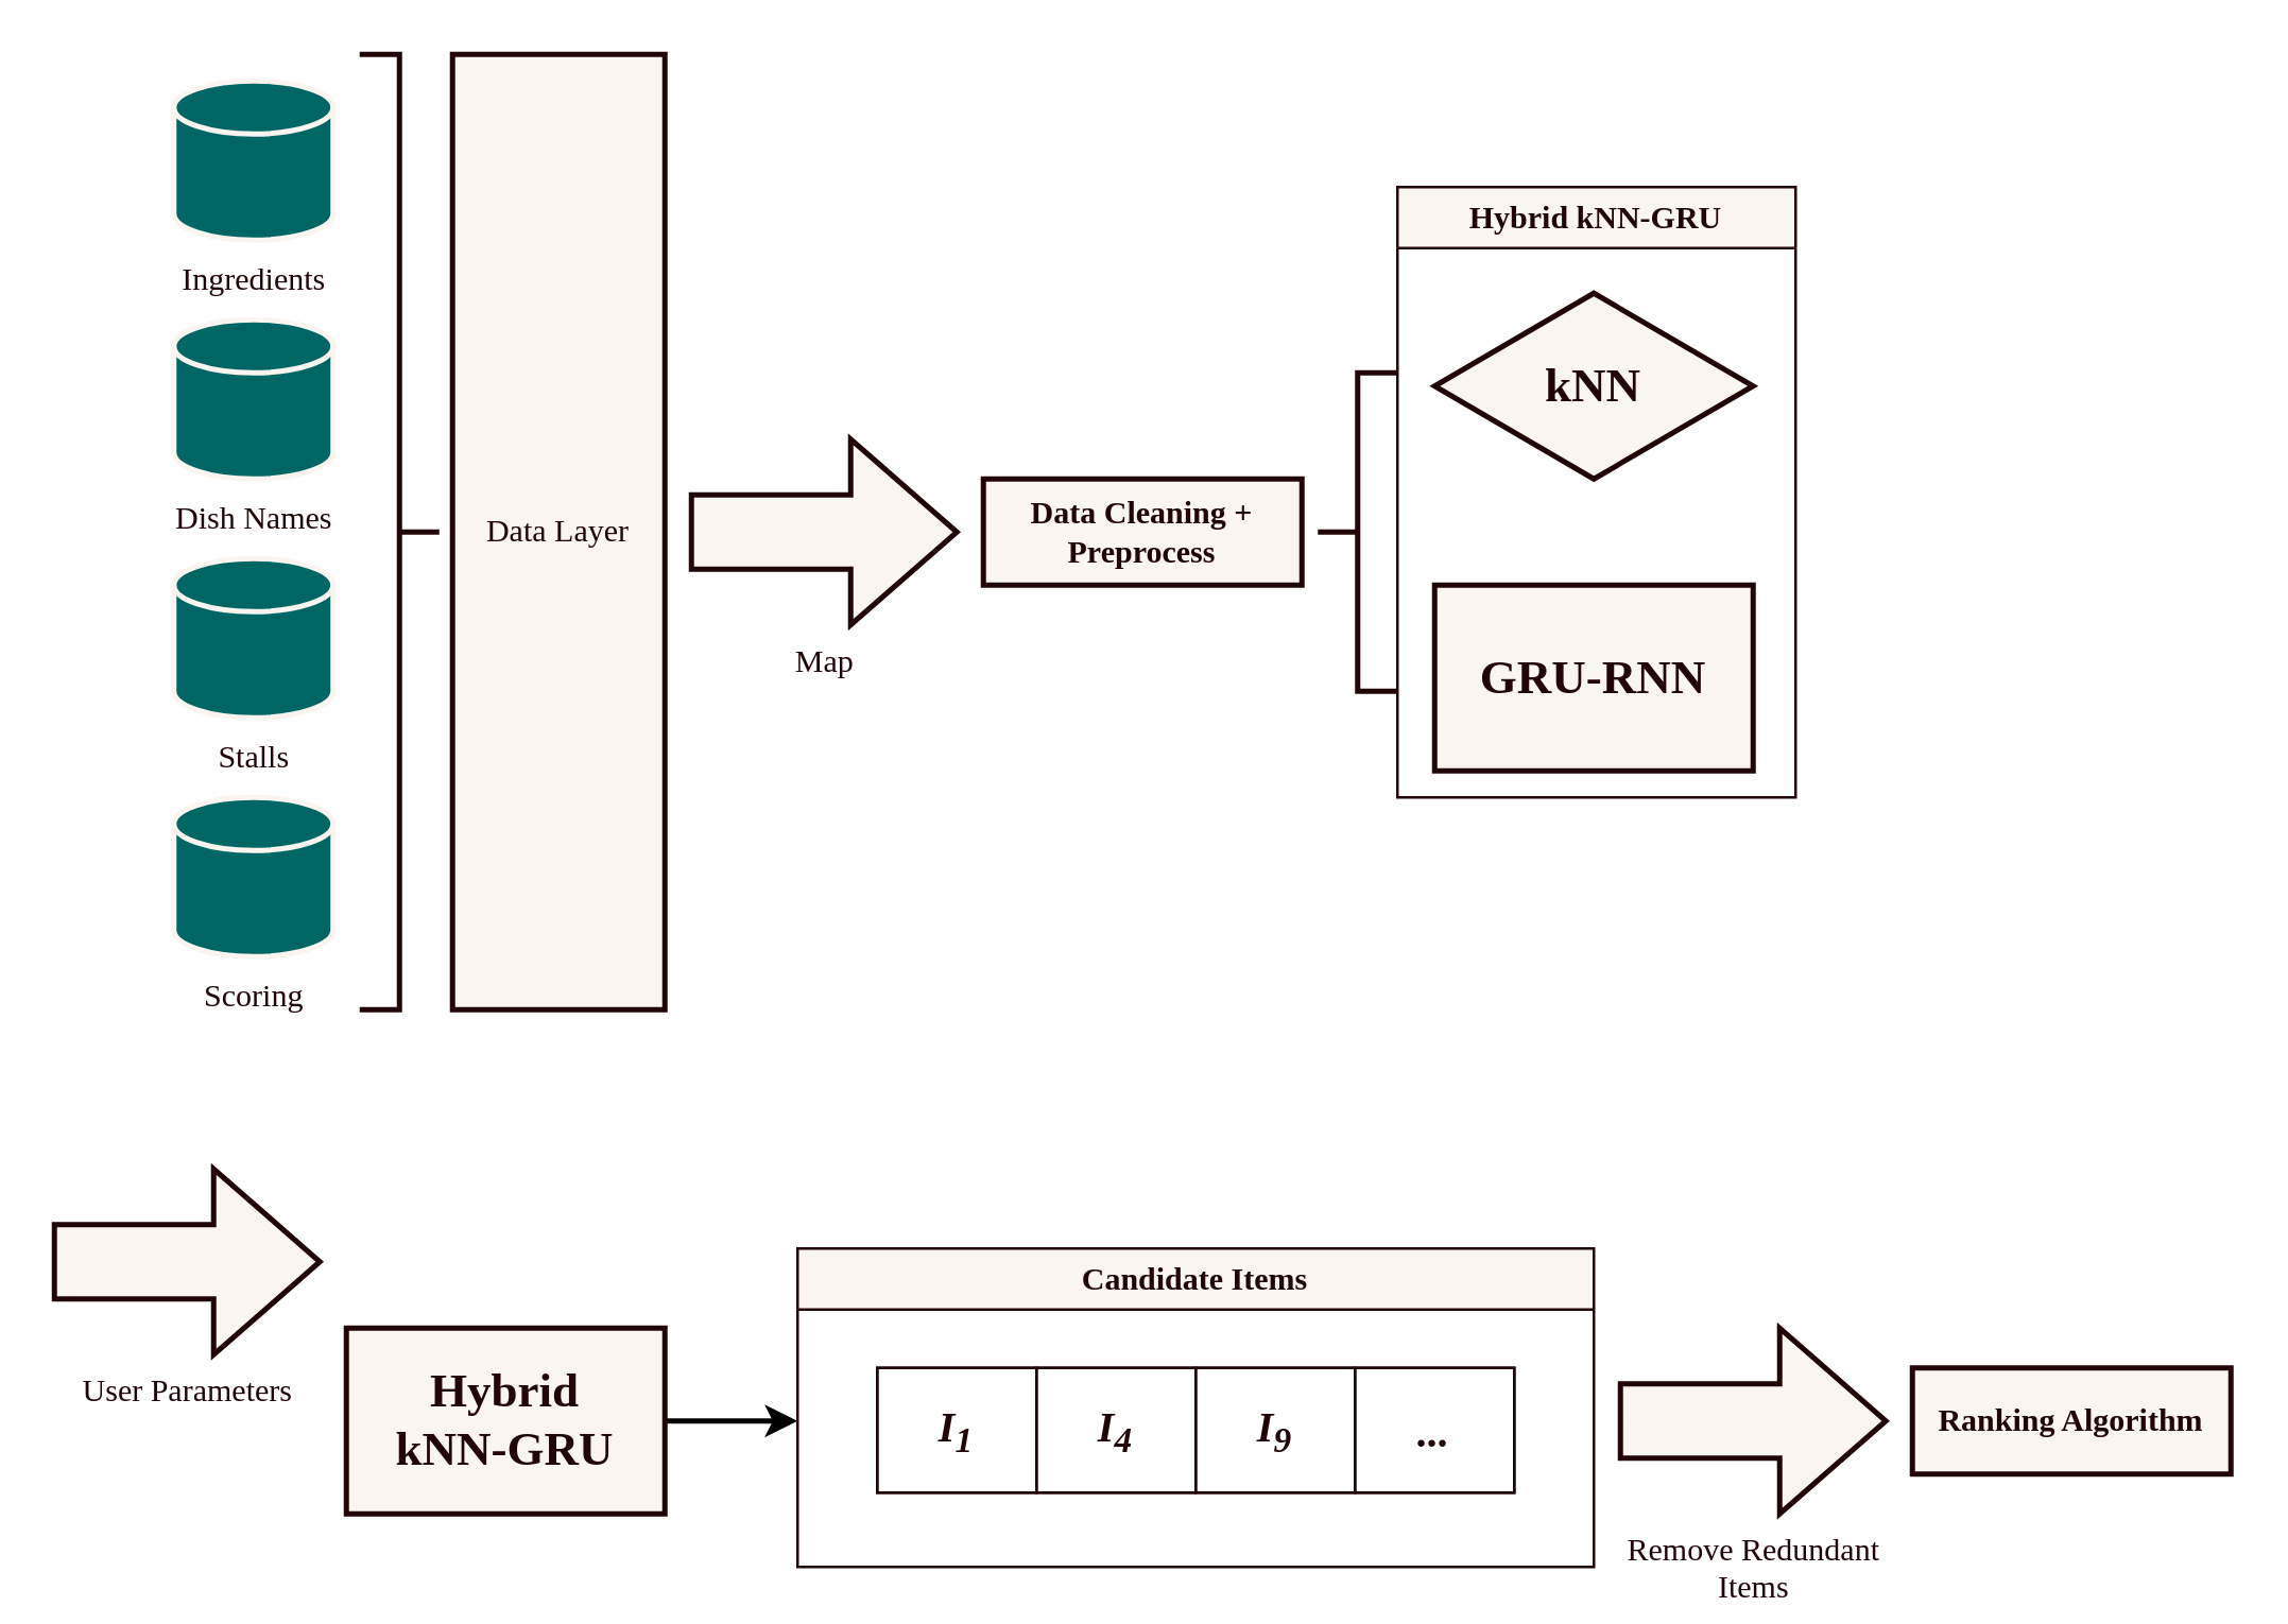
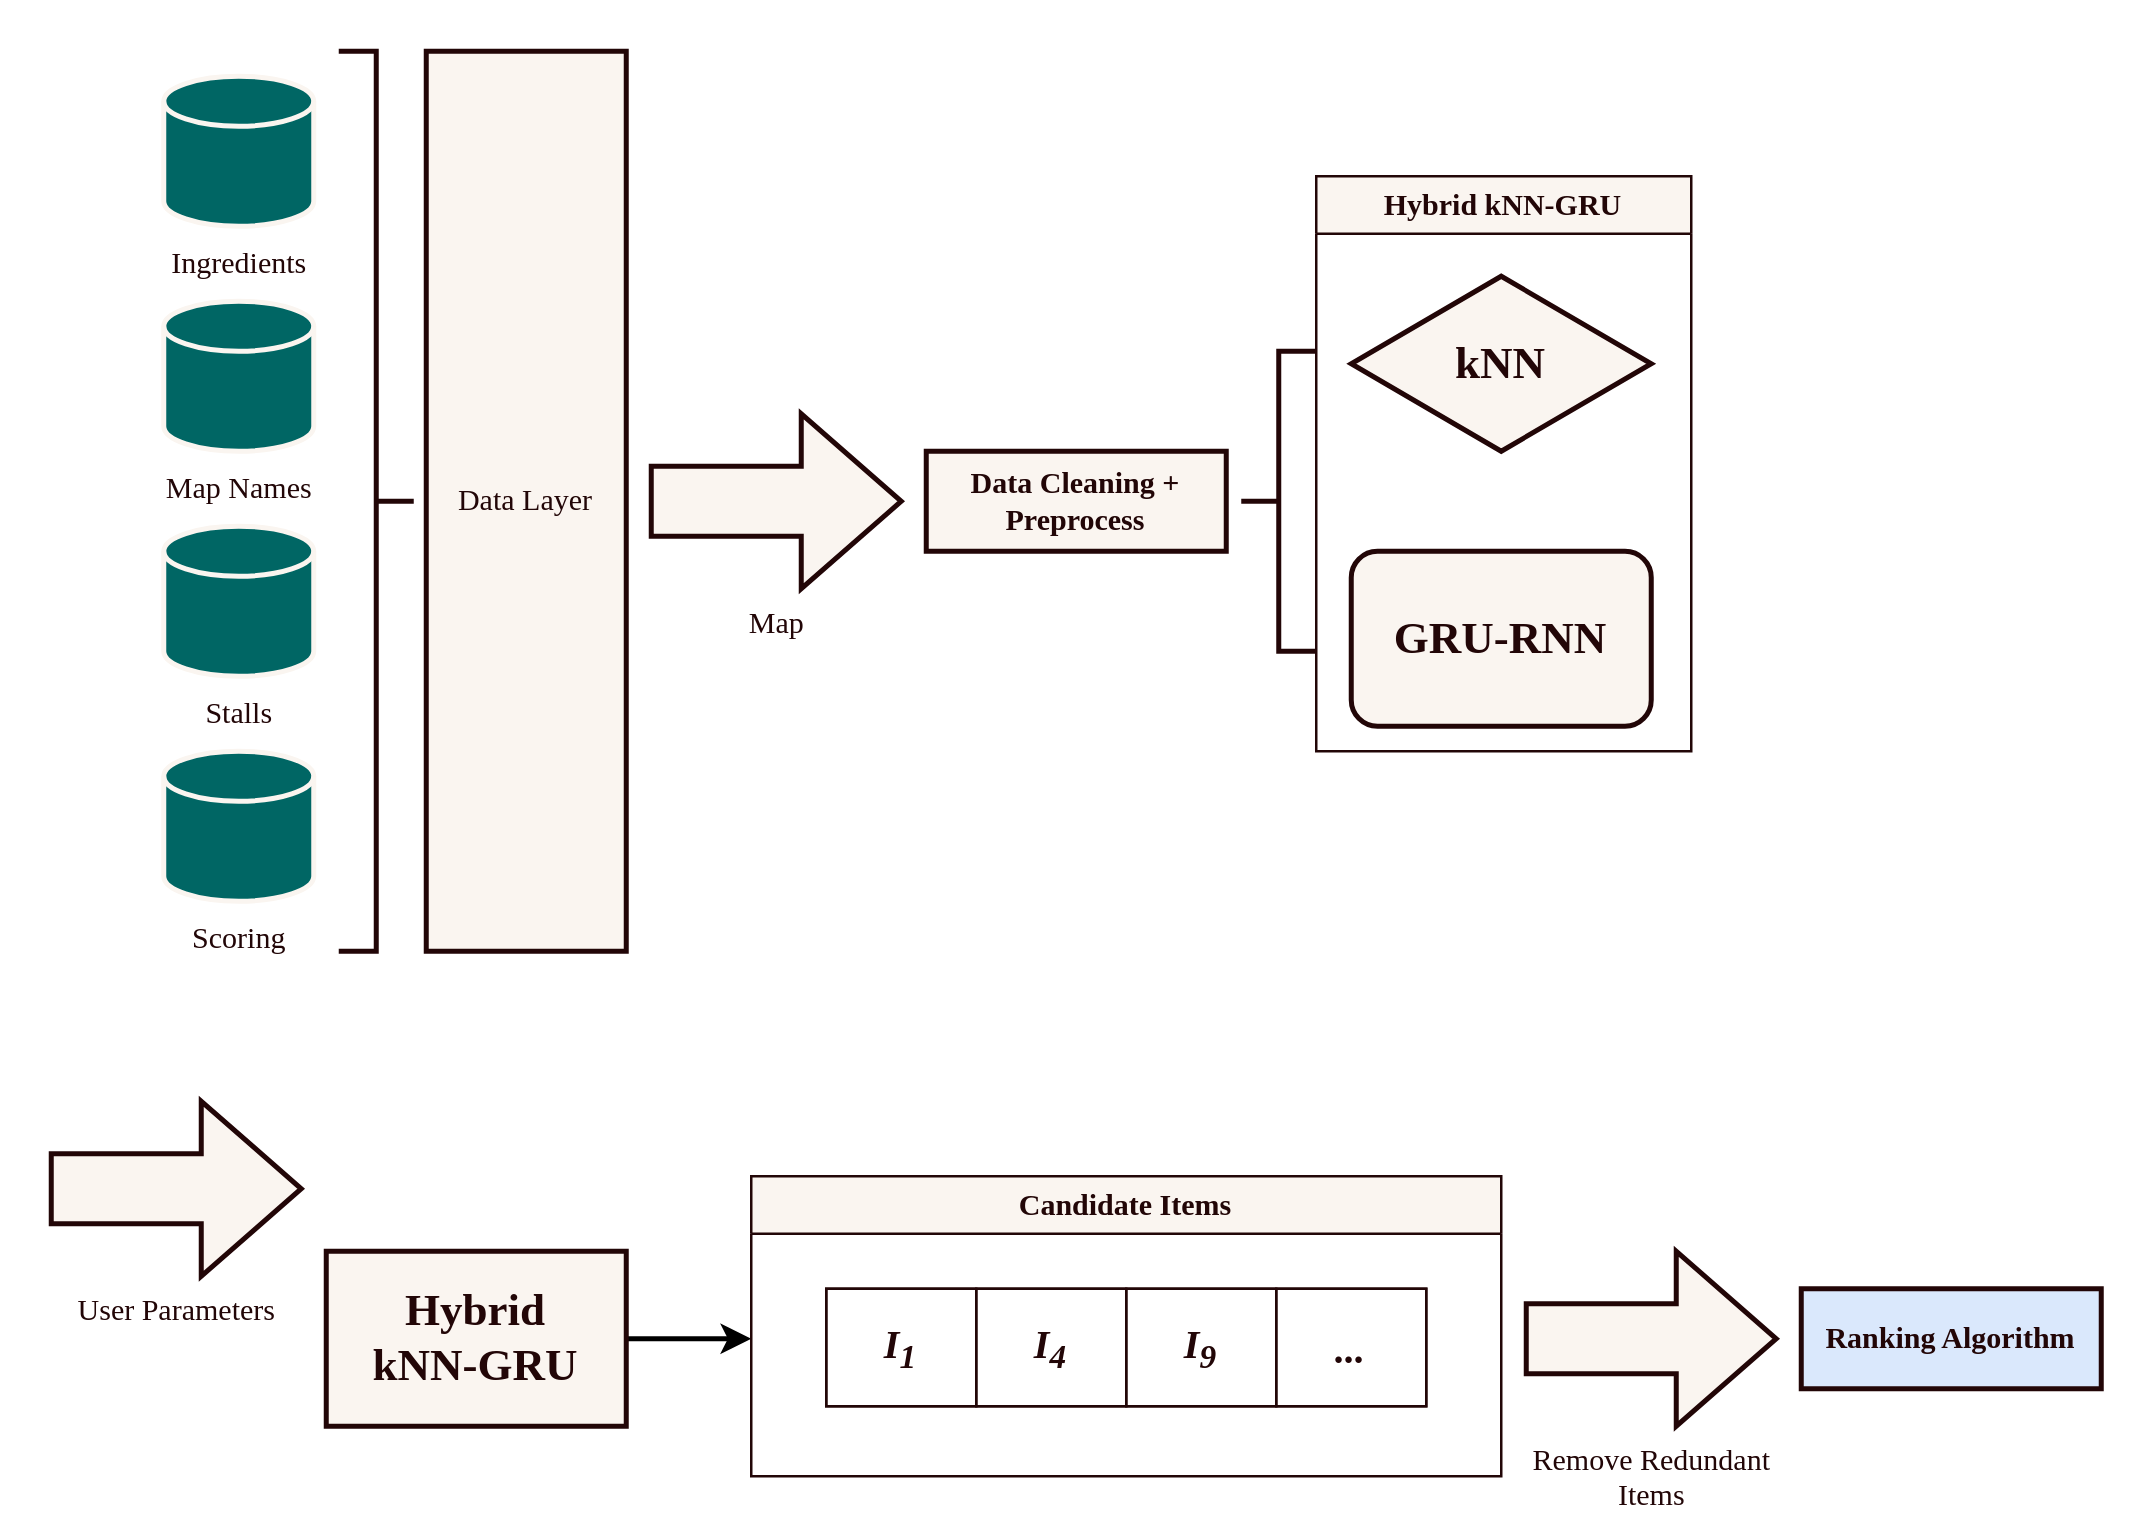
- <mxCell id="6" value="Dish Names" style="text;html=1;align=center;verticalAlign=middle;resizable=0;points=[];autosize=1;strokeColor=none;fillColor=none;fontFamily=Sarabun;fontSource=https%3A%2F%2Ffonts.googleapis.com%2Fcss%3Ffamily%3DSarabun;fontSize=12;fontColor=#220607;labelBackgroundColor=none;" vertex="1" parent="1"><mxGeometry x="55" y="180" width="80" height="30" as="geometry" /></mxCell>
+ <mxCell id="6" value="Map Names" style="text;html=1;align=center;verticalAlign=middle;resizable=0;points=[];autosize=1;strokeColor=none;fillColor=none;fontFamily=Sarabun;fontSource=https%3A%2F%2Ffonts.googleapis.com%2Fcss%3Ffamily%3DSarabun;fontSize=12;fontColor=#220607;labelBackgroundColor=none;" vertex="1" parent="1"><mxGeometry x="55" y="180" width="80" height="30" as="geometry" /></mxCell>
- <mxCell id="16" value="&lt;font style=&quot;font-size: 18px;&quot;&gt;GRU-RNN&lt;/font&gt;" style="rounded=0;whiteSpace=wrap;html=1;fontFamily=Sarabun;fontSource=https%3A%2F%2Ffonts.googleapis.com%2Fcss%3Ffamily%3DSarabun;labelBackgroundColor=none;fillColor=#FAF5F0;strokeColor=#220607;fontColor=#220607;strokeWidth=2;fontStyle=1;fontSize=18;" vertex="1" parent="1"><mxGeometry x="540" y="220" width="120" height="70" as="geometry" /></mxCell>
+ <mxCell id="16" value="&lt;font style=&quot;font-size: 18px;&quot;&gt;GRU-RNN&lt;/font&gt;" style="whiteSpace=wrap;html=1;fontFamily=Sarabun;fontSource=https%3A%2F%2Ffonts.googleapis.com%2Fcss%3Ffamily%3DSarabun;labelBackgroundColor=none;fillColor=#FAF5F0;strokeColor=#220607;fontColor=#220607;strokeWidth=2;fontStyle=1;fontSize=18;rounded=1;" vertex="1" parent="1"><mxGeometry x="540" y="220" width="120" height="70" as="geometry" /></mxCell>
- <mxCell id="29" value="Ranking Algorithm" style="rounded=0;whiteSpace=wrap;html=1;fontFamily=Sarabun;fontSource=https%3A%2F%2Ffonts.googleapis.com%2Fcss%3Ffamily%3DSarabun;labelBackgroundColor=none;fillColor=#FAF5F0;strokeColor=#220607;fontColor=#220607;strokeWidth=2;fontStyle=1" vertex="1" parent="1"><mxGeometry x="720" y="515" width="120" height="40" as="geometry" /></mxCell>
+ <mxCell id="29" value="Ranking Algorithm" style="rounded=0;whiteSpace=wrap;html=1;fontFamily=Sarabun;fontSource=https%3A%2F%2Ffonts.googleapis.com%2Fcss%3Ffamily%3DSarabun;labelBackgroundColor=none;fillColor=#dae8fc;strokeColor=#220607;fontColor=#220607;strokeWidth=2;fontStyle=1;" vertex="1" parent="1"><mxGeometry x="720" y="515" width="120" height="40" as="geometry" /></mxCell>
